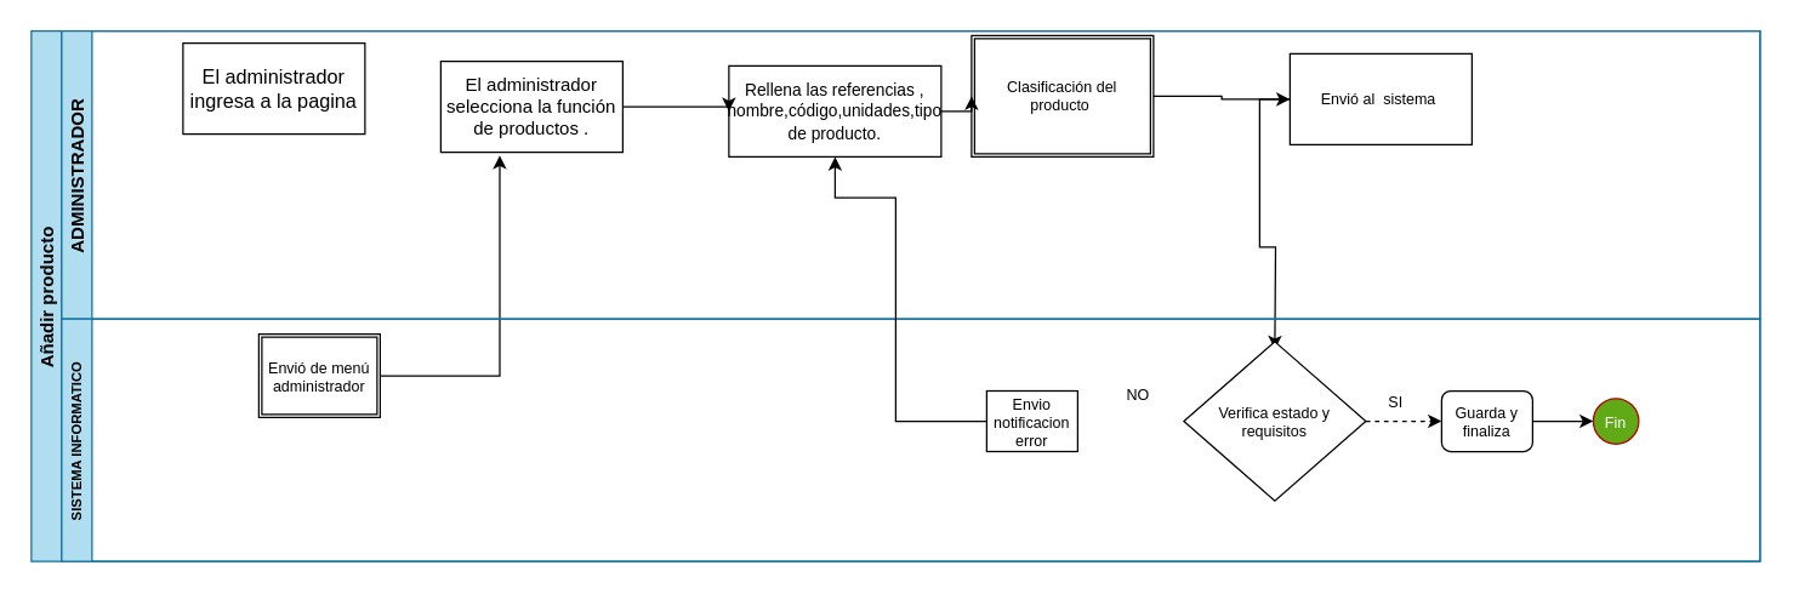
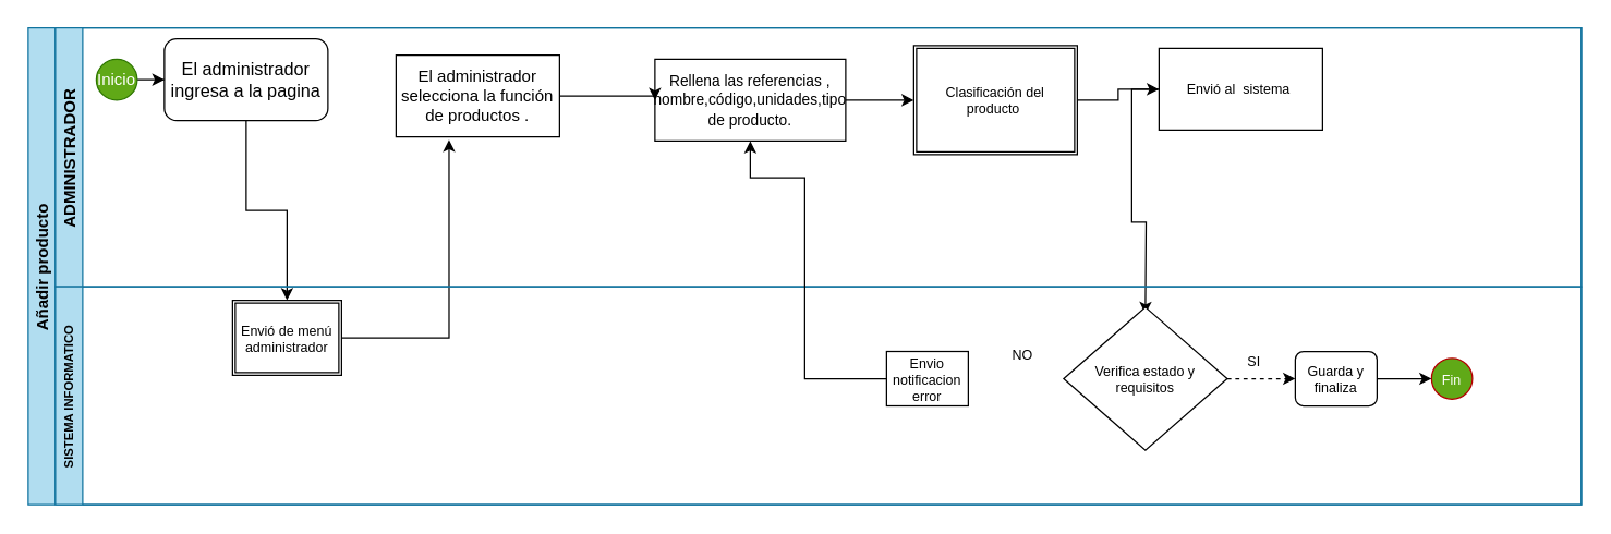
+ <mxCell id="8" value="Inicio" style="ellipse;whiteSpace=wrap;html=1;aspect=fixed;fillColor=#60a917;strokeColor=#2D7600;fontColor=#ffffff;" vertex="1" parent="6"><mxGeometry x="30" y="23" width="30" height="30" as="geometry" /></mxCell>
+ <mxCell id="7" value="" style="edgeStyle=orthogonalEdgeStyle;rounded=0;orthogonalLoop=1;jettySize=auto;html=1;fontSize=10;" edge="1" parent="6" source="8" target="11"><mxGeometry relative="1" as="geometry" /></mxCell>
- <mxCell id="11" value="&lt;font style=&quot;font-size: 13px;&quot;&gt;El administrador ingresa a la pagina&lt;/font&gt;" style="rounded=0;whiteSpace=wrap;html=1;fontSize=10;" vertex="1" parent="6"><mxGeometry x="80" y="8" width="120" height="60" as="geometry" /></mxCell>
+ <mxCell id="11" value="&lt;font style=&quot;font-size: 13px;&quot;&gt;El administrador ingresa a la pagina&lt;/font&gt;" style="whiteSpace=wrap;html=1;fontSize=10;rounded=1;" vertex="1" parent="6"><mxGeometry x="80" y="8" width="120" height="60" as="geometry" /></mxCell>
- <mxCell id="13" value="Clasificación del producto&amp;nbsp;" style="shape=ext;double=1;rounded=0;whiteSpace=wrap;html=1;fontSize=10;" vertex="1" parent="6"><mxGeometry x="600" y="3" width="120" height="80" as="geometry" /></mxCell>
+ <mxCell id="13" value="Clasificación del producto&amp;nbsp;" style="shape=ext;double=1;rounded=0;whiteSpace=wrap;html=1;fontSize=10;" vertex="1" parent="6"><mxGeometry x="630" y="13" width="120" height="80" as="geometry" /></mxCell>
+ <mxCell id="3" style="edgeStyle=orthogonalEdgeStyle;rounded=0;orthogonalLoop=1;jettySize=auto;html=1;entryX=0.5;entryY=0;entryDx=0;entryDy=0;fontSize=10;" edge="1" parent="2" source="11" target="18"><mxGeometry relative="1" as="geometry" /></mxCell>
